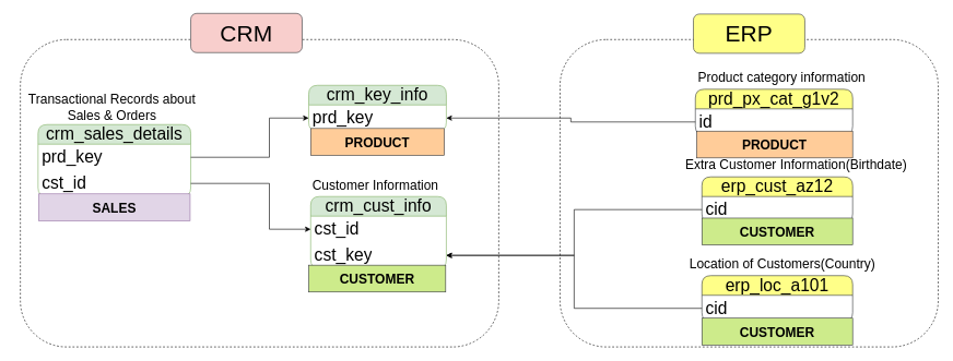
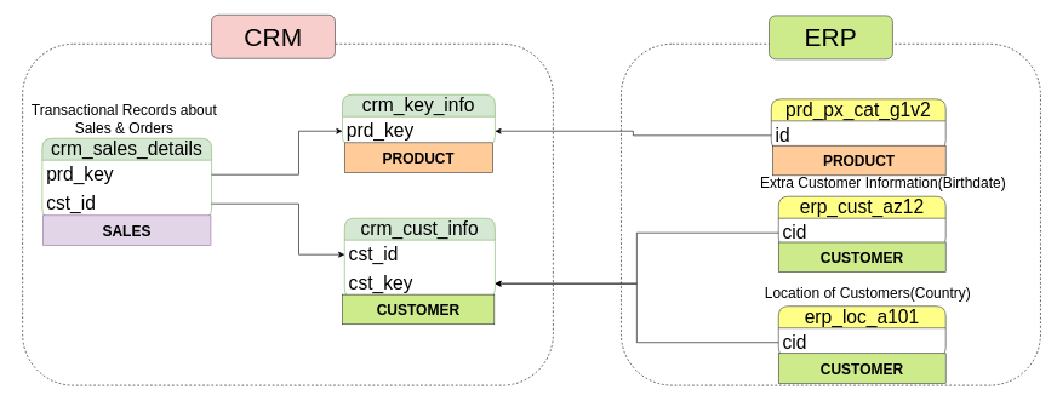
- <mxCell id="29" value="&lt;font style=&quot;font-size: 35px;&quot;&gt;ERP&lt;/font&gt;" style="rounded=1;whiteSpace=wrap;html=1;fillColor=#ffff88;strokeColor=#36393d;" parent="1" vertex="1"><mxGeometry x="1057" y="21" width="170" height="60" as="geometry" /></mxCell>
+ <mxCell id="29" value="&lt;font style=&quot;font-size: 35px;&quot;&gt;ERP&lt;/font&gt;" style="rounded=1;whiteSpace=wrap;html=1;fillColor=#cdeb8b;strokeColor=#36393d;" parent="1" vertex="1"><mxGeometry x="1057" y="21" width="170" height="60" as="geometry" /></mxCell>
- <mxCell id="24" value="&lt;span style=&quot;font-size: 20px;&quot;&gt;Product category information&lt;/span&gt;" style="text;html=1;strokeColor=none;fillColor=none;align=center;verticalAlign=middle;whiteSpace=wrap;rounded=0;" parent="1" vertex="1"><mxGeometry x="1016" y="102" width="352" height="30" as="geometry" /></mxCell>
- <mxCell id="5" value="&lt;font style=&quot;font-size: 20px;&quot;&gt;Customer Information&lt;/font&gt;" style="text;html=1;strokeColor=none;fillColor=none;align=center;verticalAlign=middle;whiteSpace=wrap;rounded=0;" parent="1" vertex="1"><mxGeometry x="458" y="267" width="228" height="30" as="geometry" /></mxCell>
